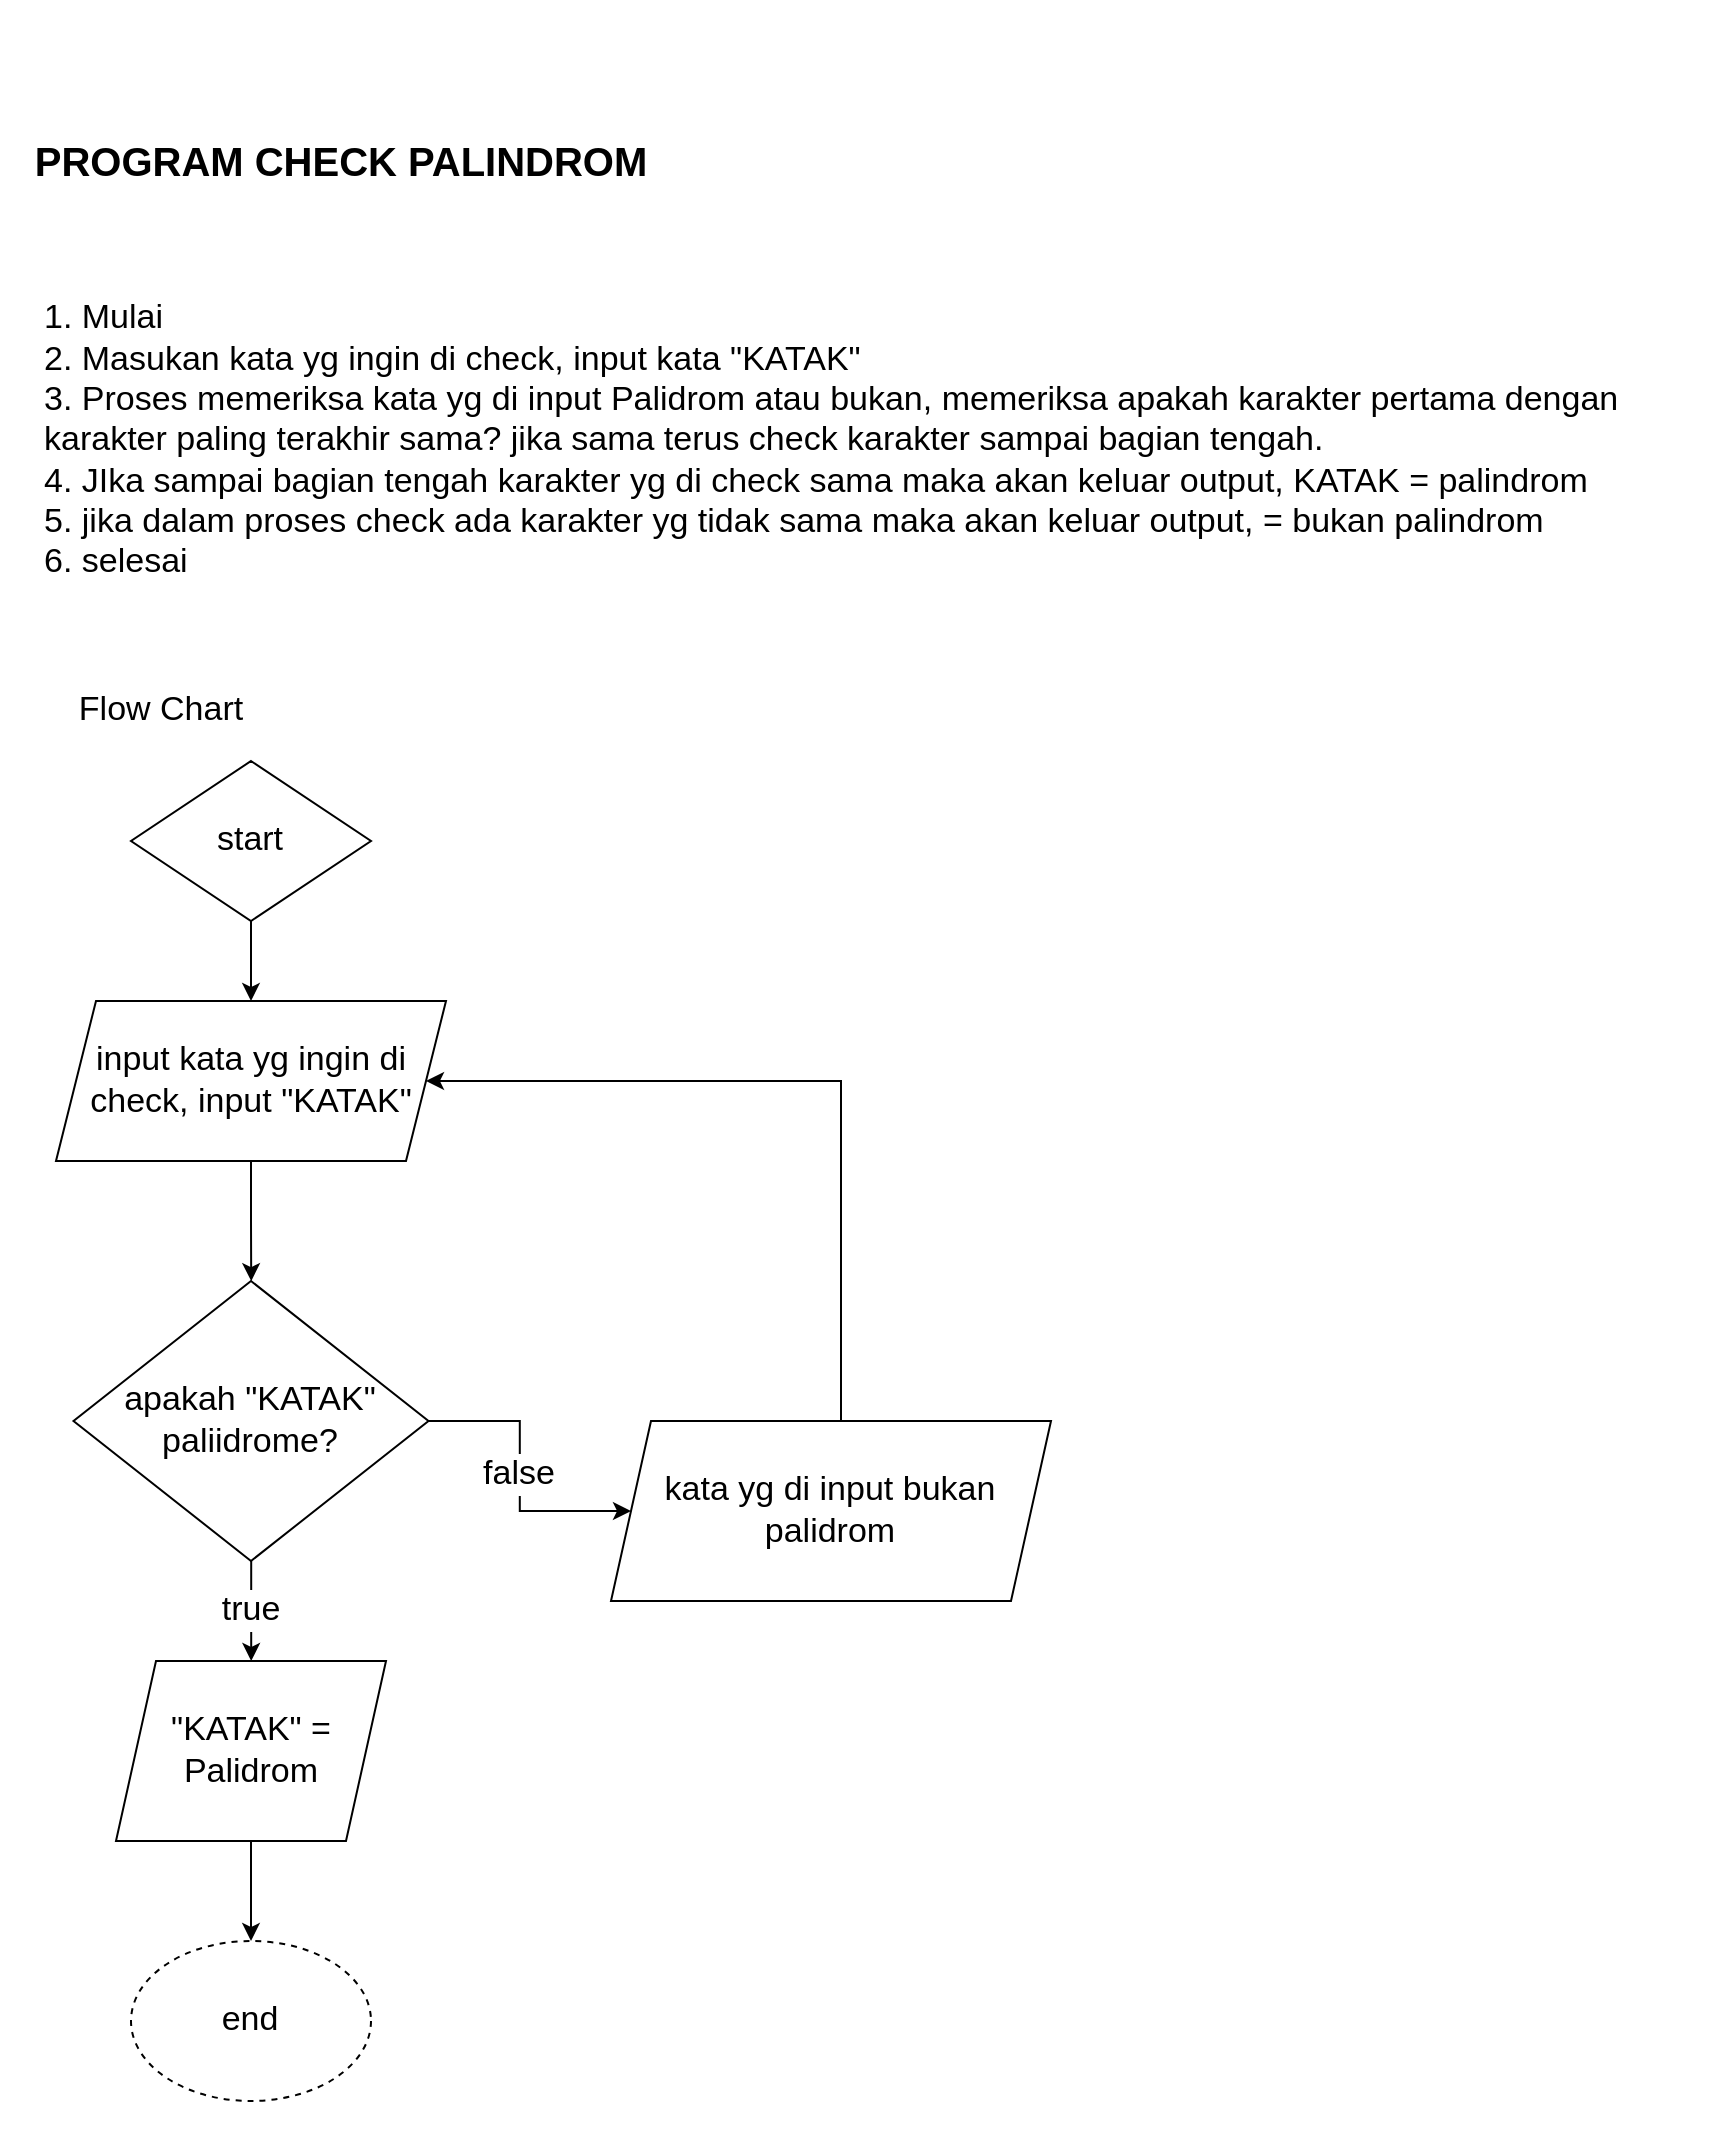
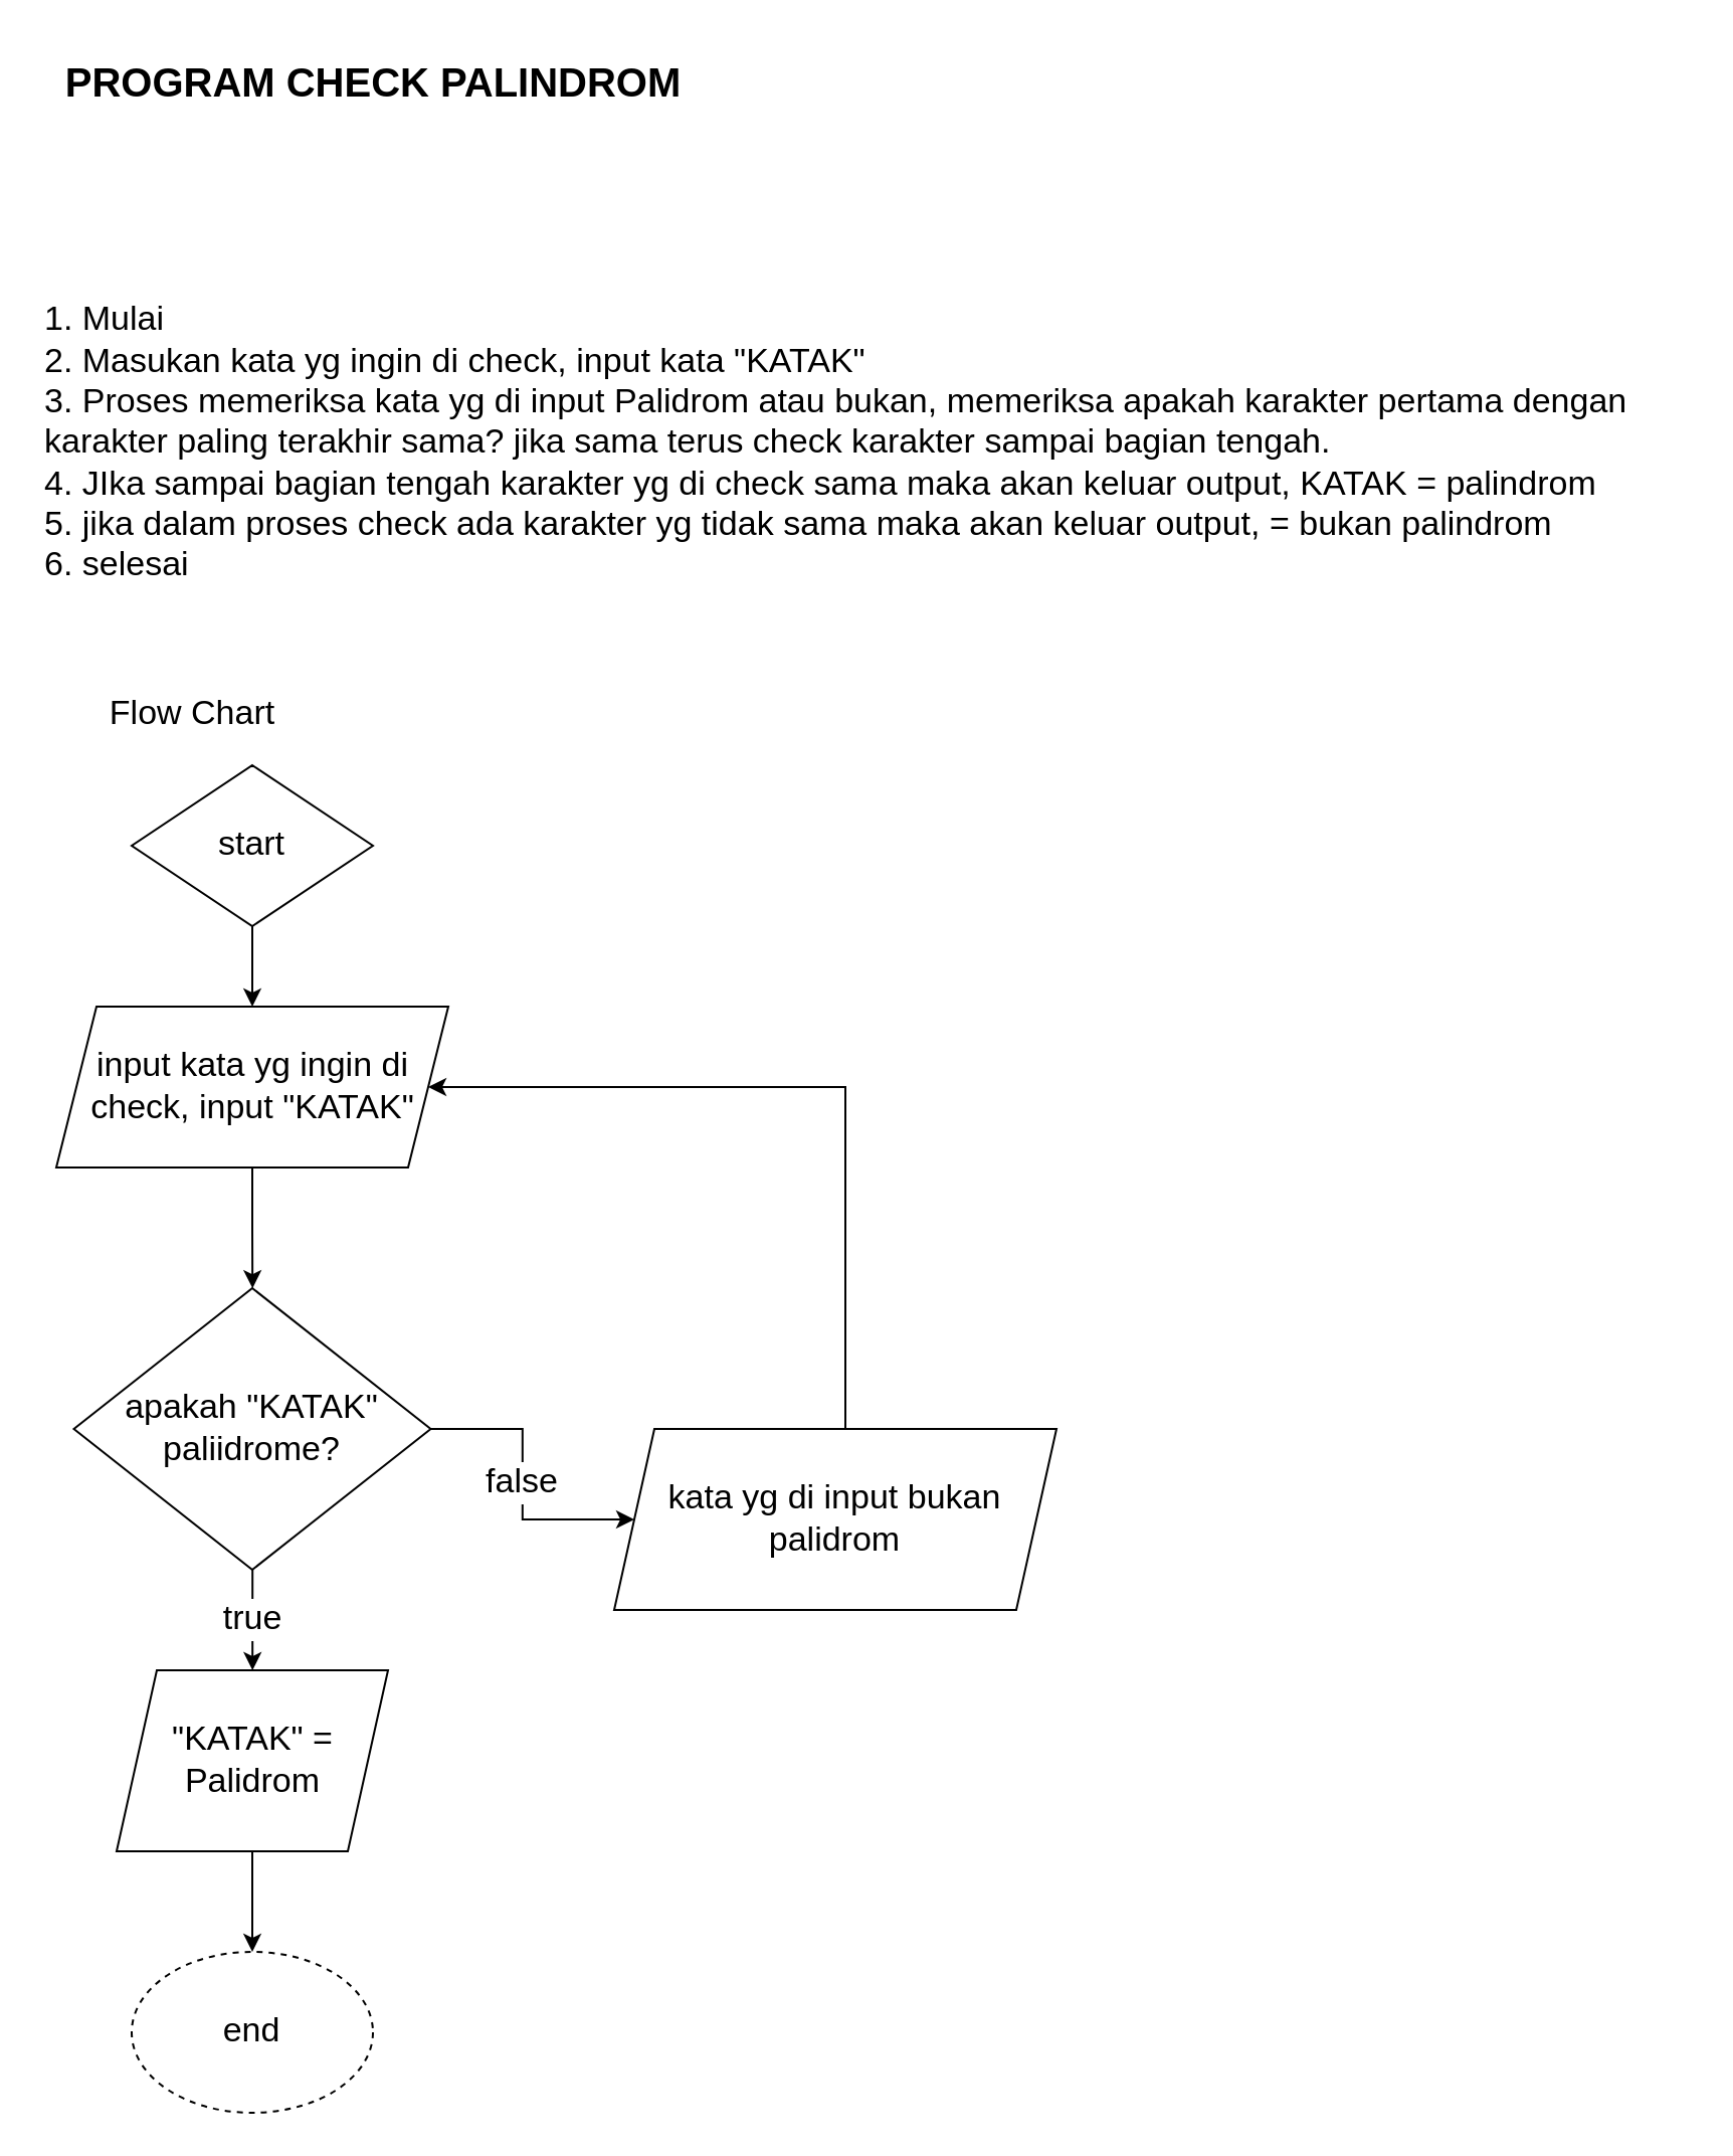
- <mxCell id="2" value="&lt;b&gt;&lt;font style=&quot;font-size: 20px;&quot;&gt;PROGRAM CHECK PALINDROM&lt;/font&gt;&lt;/b&gt;" style="text;html=1;align=center;verticalAlign=middle;resizable=0;points=[];autosize=1;strokeColor=none;fillColor=none;" vertex="1" parent="1"><mxGeometry x="5" y="60" width="330" height="40" as="geometry" /></mxCell>
+ <mxCell id="2" value="&lt;b&gt;&lt;font style=&quot;font-size: 20px;&quot;&gt;PROGRAM CHECK PALINDROM&lt;/font&gt;&lt;/b&gt;" style="text;html=1;align=center;verticalAlign=middle;resizable=0;points=[];autosize=1;strokeColor=none;fillColor=none;" vertex="1" parent="1"><mxGeometry x="20" width="330" height="40" as="geometry" y="20" /></mxCell>
- <mxCell id="4" value="Flow Chart" style="text;html=1;align=center;verticalAlign=middle;resizable=0;points=[];autosize=1;strokeColor=none;fillColor=none;fontSize=17;" vertex="1" parent="1"><mxGeometry x="25" y="340" width="110" height="30" as="geometry" /></mxCell>
+ <mxCell id="4" value="Flow Chart" style="text;html=1;align=center;verticalAlign=middle;resizable=0;points=[];autosize=1;strokeColor=none;fillColor=none;fontSize=17;" vertex="1" parent="1"><mxGeometry x="40" y="340" width="110" height="30" as="geometry" /></mxCell>
